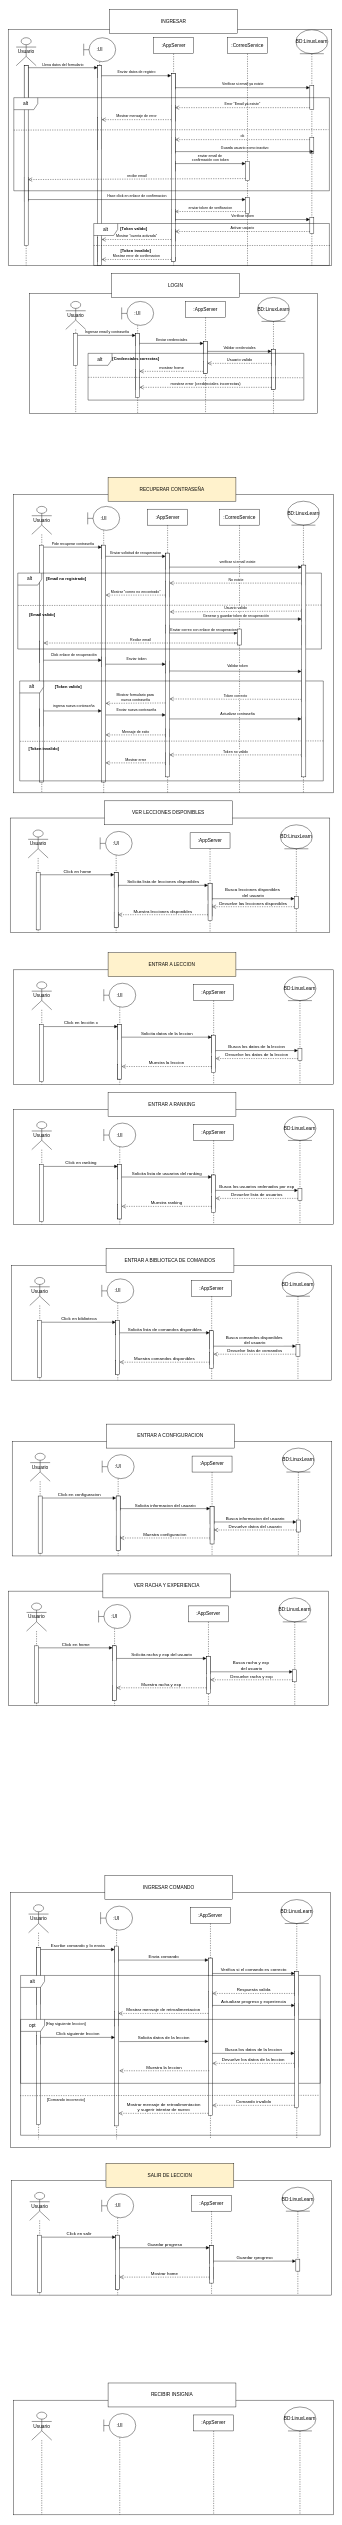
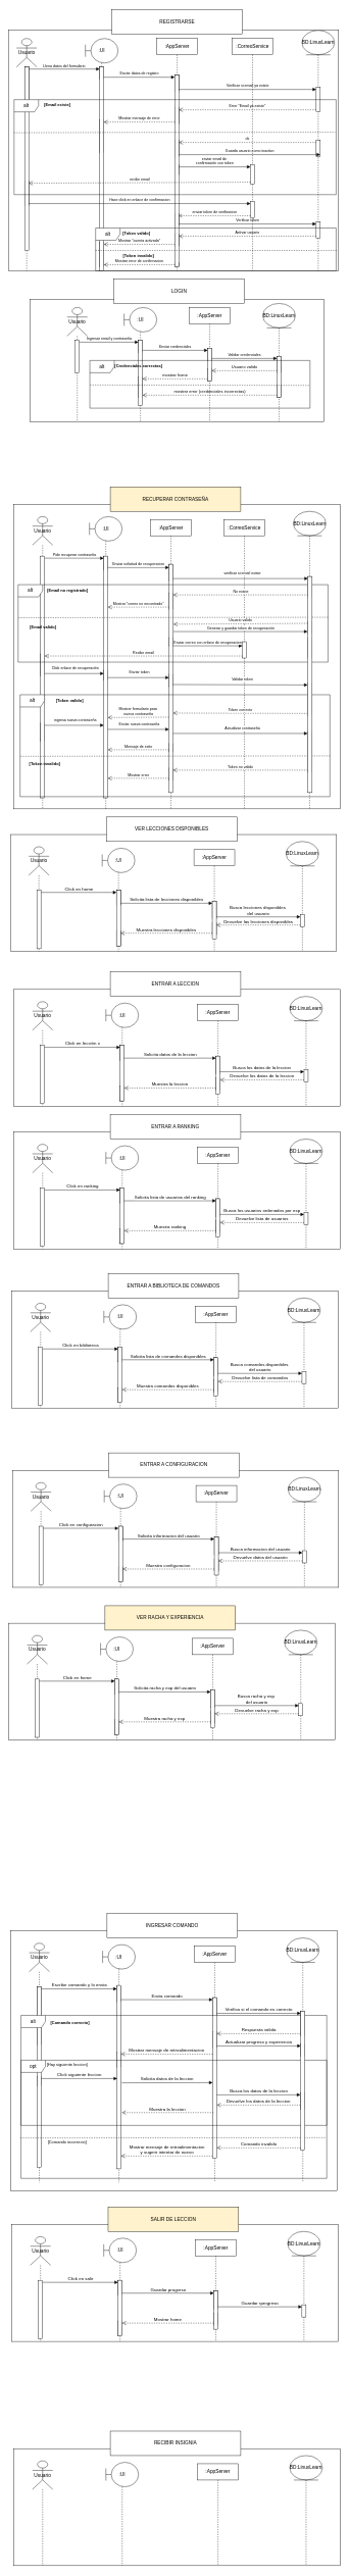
- <mxCell id="24" value="INGRESAR" style="rounded=0;whiteSpace=wrap;html=1;labelBackgroundColor=none;" parent="1" vertex="1"><mxGeometry x="274" y="20" width="320" height="60" as="geometry" /></mxCell>
+ <mxCell id="24" value="REGISTRARSE" style="rounded=0;whiteSpace=wrap;html=1;labelBackgroundColor=none;" parent="1" vertex="1"><mxGeometry x="274" y="20" width="320" height="60" as="geometry" /></mxCell>
+ <mxCell id="50" value="[Email existe]" style="text;align=center;fontStyle=1;verticalAlign=middle;spacingLeft=3;spacingRight=3;rotatable=0;points=[[0,0.5],[1,0.5]];portConstraint=eastwest;html=1;fontSize=10;labelBackgroundColor=none;" parent="1" vertex="1"><mxGeometry x="100" y="240" width="80" height="26" as="geometry" /></mxCell>
- <mxCell id="167" value="ENTRAR A LECCION" style="rounded=0;whiteSpace=wrap;html=1;labelBackgroundColor=none;fillColor=#fff2cc;" vertex="1" parent="1"><mxGeometry x="270" y="2380" width="320" height="60" as="geometry" /></mxCell>
+ <mxCell id="167" value="ENTRAR A LECCION" style="rounded=0;whiteSpace=wrap;html=1;labelBackgroundColor=none;" vertex="1" parent="1"><mxGeometry x="270" y="2380" width="320" height="60" as="geometry" /></mxCell>
- <mxCell id="243" value="VER RACHA Y EXPERIENCIA" style="rounded=0;whiteSpace=wrap;html=1;labelBackgroundColor=none;" vertex="1" parent="1"><mxGeometry x="257" y="3935" width="320" height="60" as="geometry" /></mxCell>
+ <mxCell id="243" value="VER RACHA Y EXPERIENCIA" style="rounded=0;whiteSpace=wrap;html=1;labelBackgroundColor=none;fillColor=#fff2cc;" vertex="1" parent="1"><mxGeometry x="257" y="3935" width="320" height="60" as="geometry" /></mxCell>
+ <mxCell id="288" value="[Comando correcto]" style="text;align=center;fontStyle=1;verticalAlign=middle;spacingLeft=3;spacingRight=3;rotatable=0;points=[[0,0.5],[1,0.5]];portConstraint=eastwest;html=1;fontSize=10;labelBackgroundColor=none;" vertex="1" parent="1"><mxGeometry x="121" y="4943.25" width="100" height="26.5" as="geometry" /></mxCell>
